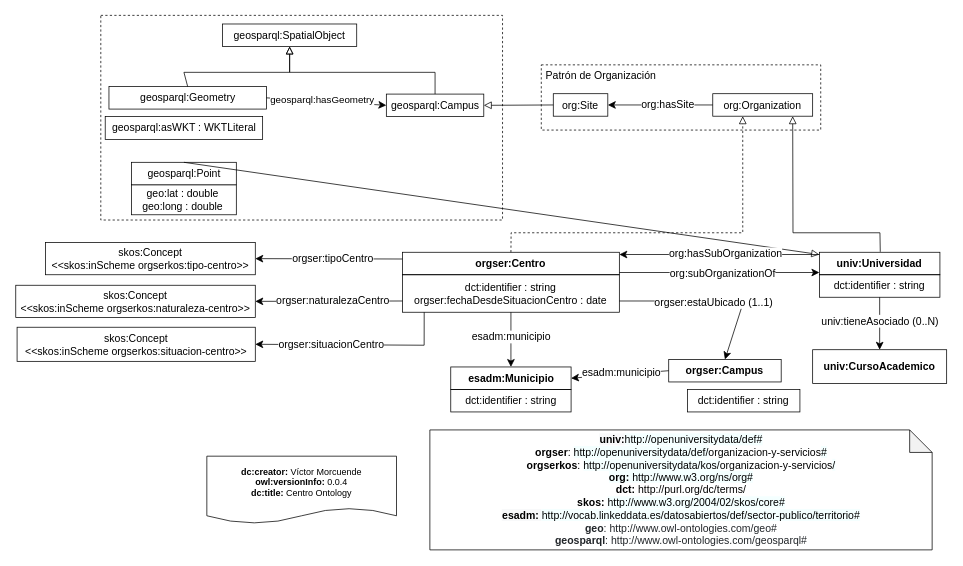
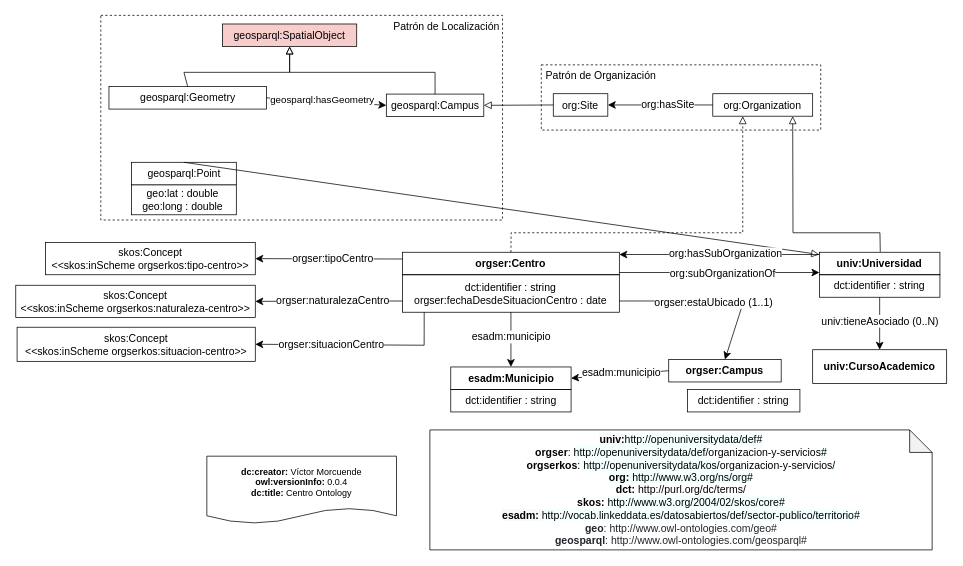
+ <mxCell id="8" value="&lt;font style=&quot;font-size: 14px&quot;&gt;Patrón de Localización&lt;/font&gt;" style="text;html=1;strokeColor=none;fillColor=none;align=center;verticalAlign=middle;whiteSpace=wrap;rounded=0;dashed=1;" parent="1" vertex="1"><mxGeometry x="519.56" y="20" width="150" height="30" as="geometry" /></mxCell>
- <mxCell id="4" value="&lt;font style=&quot;font-size: 14px&quot;&gt;geosparql:SpatialObject&lt;/font&gt;" style="rounded=0;whiteSpace=wrap;html=1;snapToPoint=1;points=[[0.1,0],[0.2,0],[0.3,0],[0.4,0],[0.5,0],[0.6,0],[0.7,0],[0.8,0],[0.9,0],[0,0.1],[0,0.3],[0,0.5],[0,0.7],[0,0.9],[0.1,1],[0.2,1],[0.3,1],[0.4,1],[0.5,1],[0.6,1],[0.7,1],[0.8,1],[0.9,1],[1,0.1],[1,0.3],[1,0.5],[1,0.7],[1,0.9]];" parent="1" vertex="1"><mxGeometry x="296.06" y="31.5" width="179" height="30" as="geometry" /></mxCell>
+ <mxCell id="4" value="&lt;font style=&quot;font-size: 14px&quot;&gt;geosparql:SpatialObject&lt;/font&gt;" style="rounded=0;whiteSpace=wrap;html=1;snapToPoint=1;points=[[0.1,0],[0.2,0],[0.3,0],[0.4,0],[0.5,0],[0.6,0],[0.7,0],[0.8,0],[0.9,0],[0,0.1],[0,0.3],[0,0.5],[0,0.7],[0,0.9],[0.1,1],[0.2,1],[0.3,1],[0.4,1],[0.5,1],[0.6,1],[0.7,1],[0.8,1],[0.9,1],[1,0.1],[1,0.3],[1,0.5],[1,0.7],[1,0.9]];fillColor=#f8cecc;" parent="1" vertex="1"><mxGeometry x="296.06" y="31.5" width="179" height="30" as="geometry" /></mxCell>
- <mxCell id="51" value="geosparql:asWKT : WKTLiteral" style="rounded=0;whiteSpace=wrap;html=1;snapToPoint=1;points=[[0.1,0],[0.2,0],[0.3,0],[0.4,0],[0.5,0],[0.6,0],[0.7,0],[0.8,0],[0.9,0],[0,0.1],[0,0.3],[0,0.5],[0,0.7],[0,0.9],[0.1,1],[0.2,1],[0.3,1],[0.4,1],[0.5,1],[0.6,1],[0.7,1],[0.8,1],[0.9,1],[1,0.1],[1,0.3],[1,0.5],[1,0.7],[1,0.9]];fontFamily=Helvetica;fontSize=14;fillColor=none;" parent="1" vertex="1"><mxGeometry x="139.56" y="155" width="210" height="30.5" as="geometry" /></mxCell>
